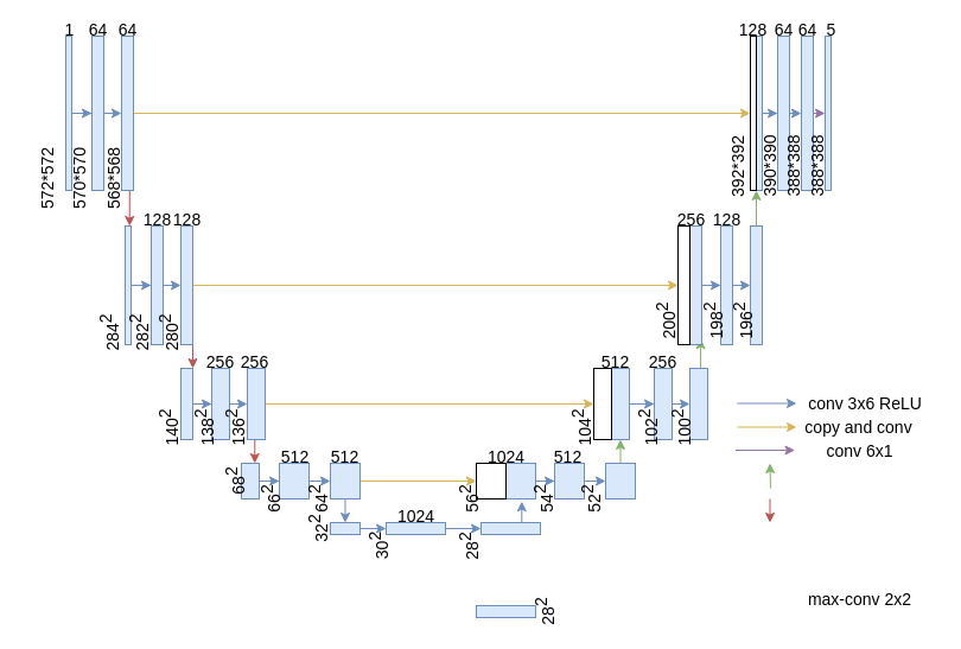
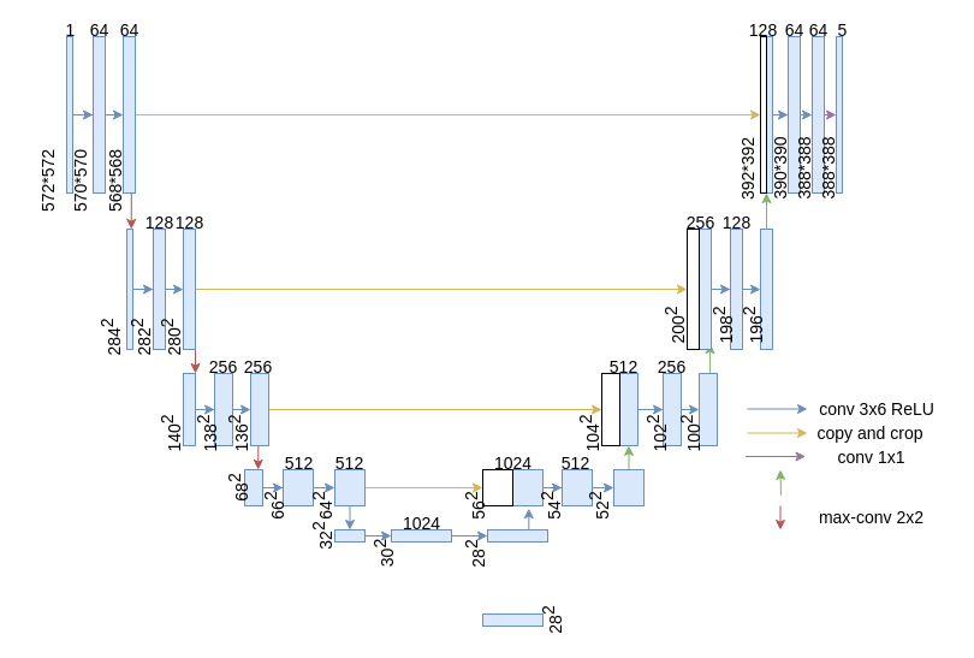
- <mxCell id="115" value="copy and conv" style="text;html=1;strokeColor=none;fillColor=none;align=center;verticalAlign=middle;whiteSpace=wrap;rounded=0;fontSize=14;" vertex="1" parent="1"><mxGeometry x="675.5" y="350" width="95" height="20" as="geometry" /></mxCell>
+ <mxCell id="115" value="copy and crop" style="text;html=1;strokeColor=none;fillColor=none;align=center;verticalAlign=middle;whiteSpace=wrap;rounded=0;fontSize=14;" vertex="1" parent="1"><mxGeometry x="675.5" y="350" width="95" height="20" as="geometry" /></mxCell>
- <mxCell id="117" value="conv 6x1" style="text;html=1;strokeColor=none;fillColor=none;align=center;verticalAlign=middle;whiteSpace=wrap;rounded=0;fontSize=14;" vertex="1" parent="1"><mxGeometry x="677.25" y="370" width="95" height="20" as="geometry" /></mxCell>
+ <mxCell id="117" value="conv 1x1" style="text;html=1;strokeColor=none;fillColor=none;align=center;verticalAlign=middle;whiteSpace=wrap;rounded=0;fontSize=14;" vertex="1" parent="1"><mxGeometry x="677.25" y="370" width="95" height="20" as="geometry" /></mxCell>
- <mxCell id="120" value="max-conv 2x2" style="text;html=1;strokeColor=none;fillColor=none;align=center;verticalAlign=middle;whiteSpace=wrap;rounded=0;fontSize=14;" vertex="1" parent="1"><mxGeometry x="677.25" y="495" width="95" height="20" as="geometry" /></mxCell>
+ <mxCell id="120" value="max-conv 2x2" style="text;html=1;strokeColor=none;fillColor=none;align=center;verticalAlign=middle;whiteSpace=wrap;rounded=0;fontSize=14;" vertex="1" parent="1"><mxGeometry x="677.25" y="420" width="95" height="20" as="geometry" /></mxCell>
